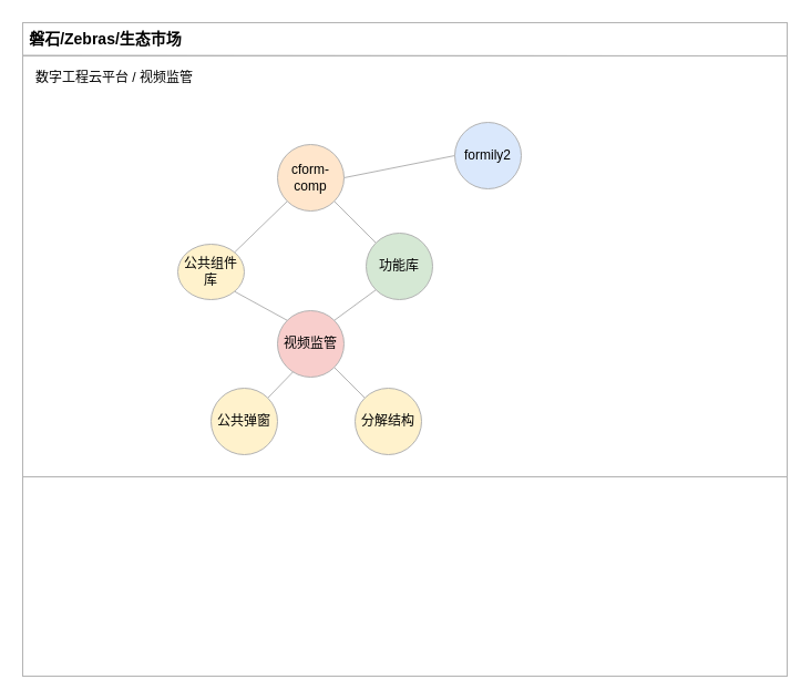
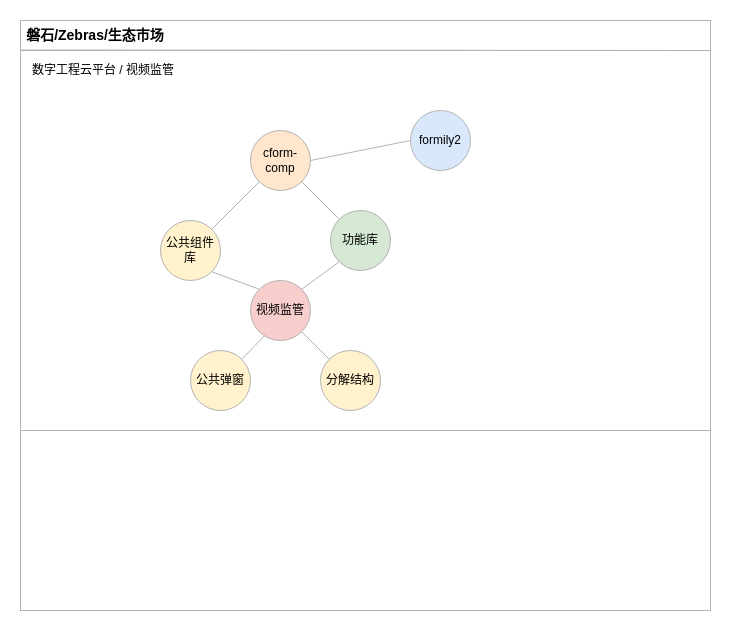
- <mxCell id="10" value="公共组件库" style="ellipse;whiteSpace=wrap;html=1;aspect=fixed;fillColor=#fff2cc;strokeColor=#B3B3B3;" vertex="1" parent="1"><mxGeometry x="160" y="220" width="60" height="50" as="geometry" /></mxCell>
+ <mxCell id="10" value="公共组件库" style="ellipse;whiteSpace=wrap;html=1;aspect=fixed;fillColor=#fff2cc;strokeColor=#B3B3B3;" vertex="1" parent="1"><mxGeometry x="160" y="220" width="60" height="60" as="geometry" /></mxCell>
